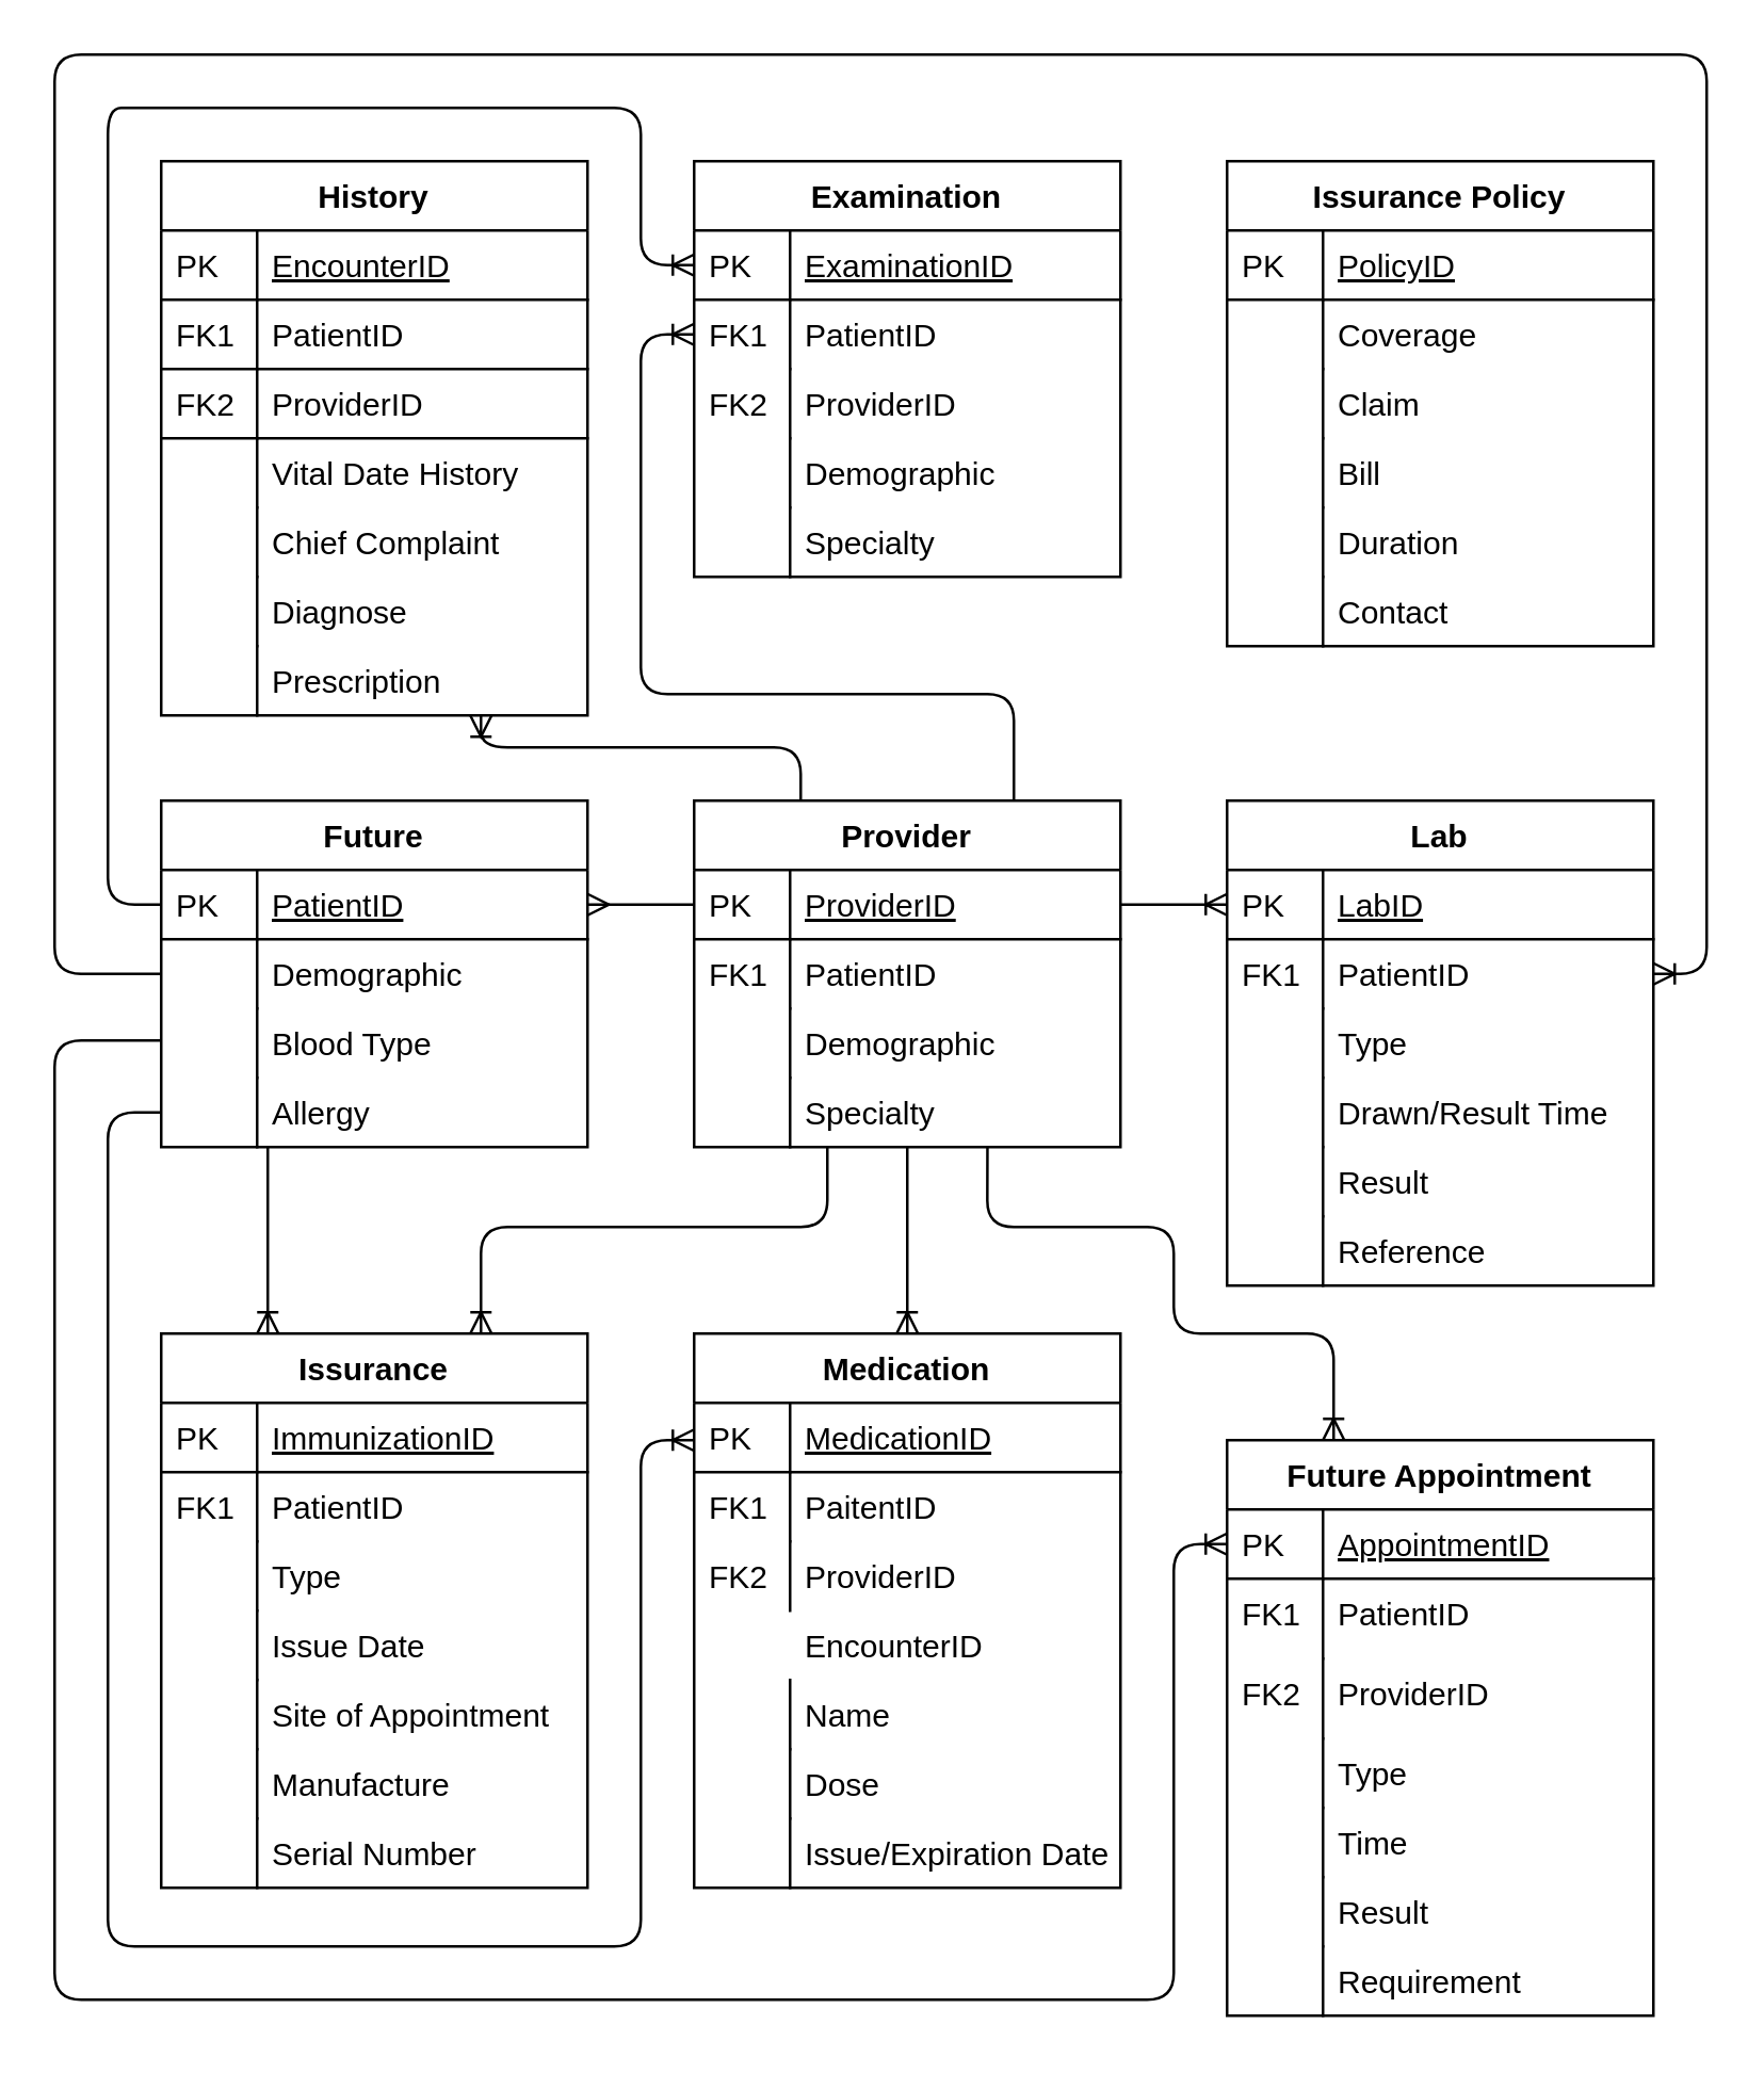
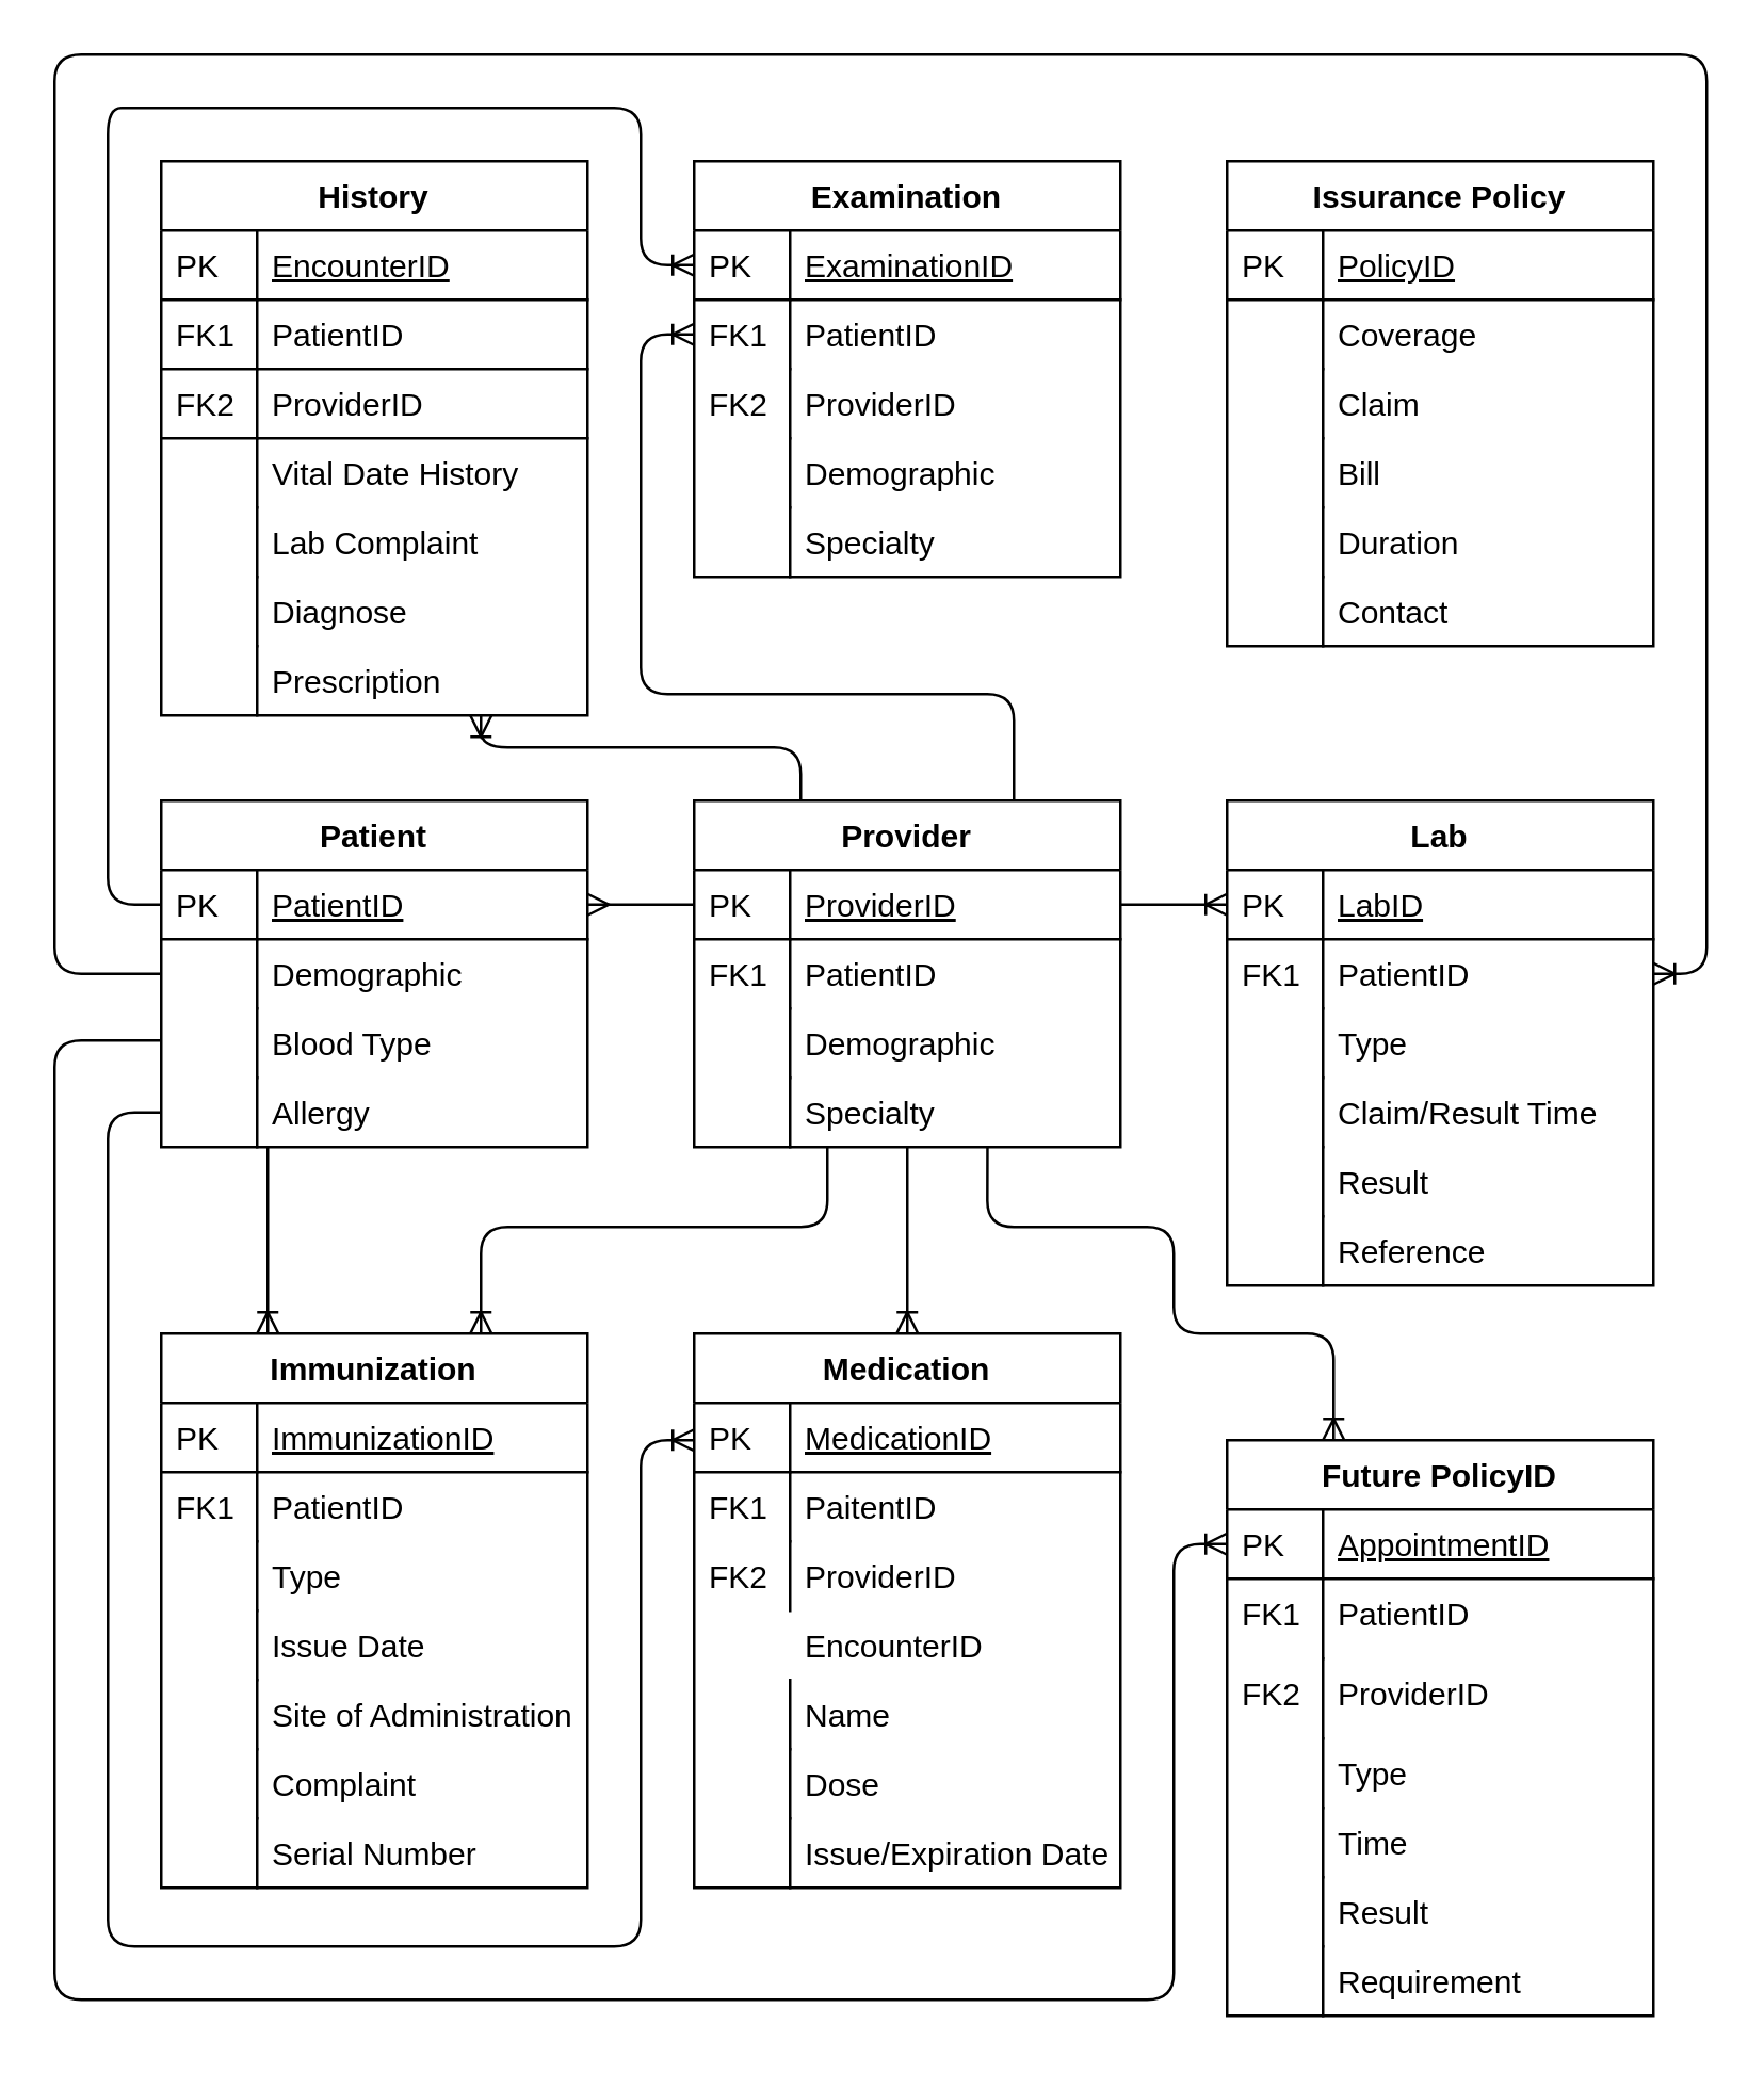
- <mxCell id="20" value="Chief Complaint" style="shape=partialRectangle;top=0;left=0;right=0;bottom=0;align=left;verticalAlign=top;fillColor=none;spacingLeft=40;spacingRight=4;overflow=hidden;rotatable=0;points=[[0,0.5],[1,0.5]];portConstraint=eastwest;dropTarget=0;rounded=0;shadow=0;strokeWidth=1;" parent="11" vertex="1"><mxGeometry y="130" width="160" height="26" as="geometry" /></mxCell>
+ <mxCell id="20" value="Lab Complaint" style="shape=partialRectangle;top=0;left=0;right=0;bottom=0;align=left;verticalAlign=top;fillColor=none;spacingLeft=40;spacingRight=4;overflow=hidden;rotatable=0;points=[[0,0.5],[1,0.5]];portConstraint=eastwest;dropTarget=0;rounded=0;shadow=0;strokeWidth=1;" parent="11" vertex="1"><mxGeometry y="130" width="160" height="26" as="geometry" /></mxCell>
- <mxCell id="2" value="Future" style="swimlane;fontStyle=1;childLayout=stackLayout;horizontal=1;startSize=26;horizontalStack=0;resizeParent=1;resizeLast=0;collapsible=1;marginBottom=0;rounded=0;shadow=0;strokeWidth=1;" parent="1" vertex="1"><mxGeometry x="60" y="300" width="160" height="130" as="geometry"><mxRectangle x="160" y="120" width="160" height="26" as="alternateBounds" /></mxGeometry></mxCell>
+ <mxCell id="2" value="Patient" style="swimlane;fontStyle=1;childLayout=stackLayout;horizontal=1;startSize=26;horizontalStack=0;resizeParent=1;resizeLast=0;collapsible=1;marginBottom=0;rounded=0;shadow=0;strokeWidth=1;" parent="1" vertex="1"><mxGeometry x="60" y="300" width="160" height="130" as="geometry"><mxRectangle x="160" y="120" width="160" height="26" as="alternateBounds" /></mxGeometry></mxCell>
- <mxCell id="54" value="Drawn/Result Time" style="shape=partialRectangle;top=0;left=0;right=0;bottom=0;align=left;verticalAlign=top;fillColor=none;spacingLeft=40;spacingRight=4;overflow=hidden;rotatable=0;points=[[0,0.5],[1,0.5]];portConstraint=eastwest;dropTarget=0;rounded=0;shadow=0;strokeWidth=1;" parent="47" vertex="1"><mxGeometry y="104" width="160" height="26" as="geometry" /></mxCell>
+ <mxCell id="54" value="Claim/Result Time" style="shape=partialRectangle;top=0;left=0;right=0;bottom=0;align=left;verticalAlign=top;fillColor=none;spacingLeft=40;spacingRight=4;overflow=hidden;rotatable=0;points=[[0,0.5],[1,0.5]];portConstraint=eastwest;dropTarget=0;rounded=0;shadow=0;strokeWidth=1;" parent="47" vertex="1"><mxGeometry y="104" width="160" height="26" as="geometry" /></mxCell>
- <mxCell id="102" value="Issurance" style="swimlane;fontStyle=1;childLayout=stackLayout;horizontal=1;startSize=26;horizontalStack=0;resizeParent=1;resizeLast=0;collapsible=1;marginBottom=0;rounded=0;shadow=0;strokeWidth=1;" parent="1" vertex="1"><mxGeometry x="60" y="500" width="160" height="208" as="geometry"><mxRectangle x="160" y="120" width="160" height="26" as="alternateBounds" /></mxGeometry></mxCell>
+ <mxCell id="102" value="Immunization" style="swimlane;fontStyle=1;childLayout=stackLayout;horizontal=1;startSize=26;horizontalStack=0;resizeParent=1;resizeLast=0;collapsible=1;marginBottom=0;rounded=0;shadow=0;strokeWidth=1;" parent="1" vertex="1"><mxGeometry x="60" y="500" width="160" height="208" as="geometry"><mxRectangle x="160" y="120" width="160" height="26" as="alternateBounds" /></mxGeometry></mxCell>
- <mxCell id="73" value="Future Appointment" style="swimlane;fontStyle=1;childLayout=stackLayout;horizontal=1;startSize=26;horizontalStack=0;resizeParent=1;resizeLast=0;collapsible=1;marginBottom=0;rounded=0;shadow=0;strokeWidth=1;" parent="1" vertex="1"><mxGeometry x="460" y="540" width="160" height="216" as="geometry"><mxRectangle x="260" y="80" width="160" height="26" as="alternateBounds" /></mxGeometry></mxCell>
+ <mxCell id="73" value="Future PolicyID" style="swimlane;fontStyle=1;childLayout=stackLayout;horizontal=1;startSize=26;horizontalStack=0;resizeParent=1;resizeLast=0;collapsible=1;marginBottom=0;rounded=0;shadow=0;strokeWidth=1;" parent="1" vertex="1"><mxGeometry x="460" y="540" width="160" height="216" as="geometry"><mxRectangle x="260" y="80" width="160" height="26" as="alternateBounds" /></mxGeometry></mxCell>
- <mxCell id="111" value="Site of Appointment" style="shape=partialRectangle;top=0;left=0;right=0;bottom=0;align=left;verticalAlign=top;fillColor=none;spacingLeft=40;spacingRight=4;overflow=hidden;rotatable=0;points=[[0,0.5],[1,0.5]];portConstraint=eastwest;dropTarget=0;rounded=0;shadow=0;strokeWidth=1;" parent="102" vertex="1"><mxGeometry y="130" width="160" height="26" as="geometry" /></mxCell>
+ <mxCell id="111" value="Site of Administration" style="shape=partialRectangle;top=0;left=0;right=0;bottom=0;align=left;verticalAlign=top;fillColor=none;spacingLeft=40;spacingRight=4;overflow=hidden;rotatable=0;points=[[0,0.5],[1,0.5]];portConstraint=eastwest;dropTarget=0;rounded=0;shadow=0;strokeWidth=1;" parent="102" vertex="1"><mxGeometry y="130" width="160" height="26" as="geometry" /></mxCell>
- <mxCell id="113" value="Manufacture" style="shape=partialRectangle;top=0;left=0;right=0;bottom=0;align=left;verticalAlign=top;fillColor=none;spacingLeft=40;spacingRight=4;overflow=hidden;rotatable=0;points=[[0,0.5],[1,0.5]];portConstraint=eastwest;dropTarget=0;rounded=0;shadow=0;strokeWidth=1;" parent="102" vertex="1"><mxGeometry y="156" width="160" height="26" as="geometry" /></mxCell>
+ <mxCell id="113" value="Complaint" style="shape=partialRectangle;top=0;left=0;right=0;bottom=0;align=left;verticalAlign=top;fillColor=none;spacingLeft=40;spacingRight=4;overflow=hidden;rotatable=0;points=[[0,0.5],[1,0.5]];portConstraint=eastwest;dropTarget=0;rounded=0;shadow=0;strokeWidth=1;" parent="102" vertex="1"><mxGeometry y="156" width="160" height="26" as="geometry" /></mxCell>
